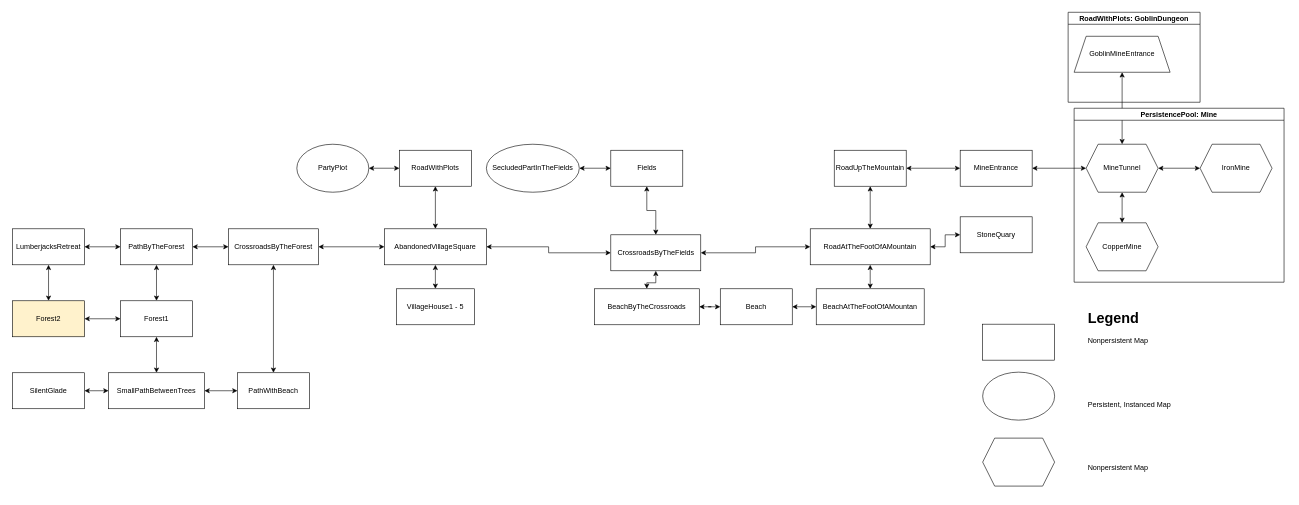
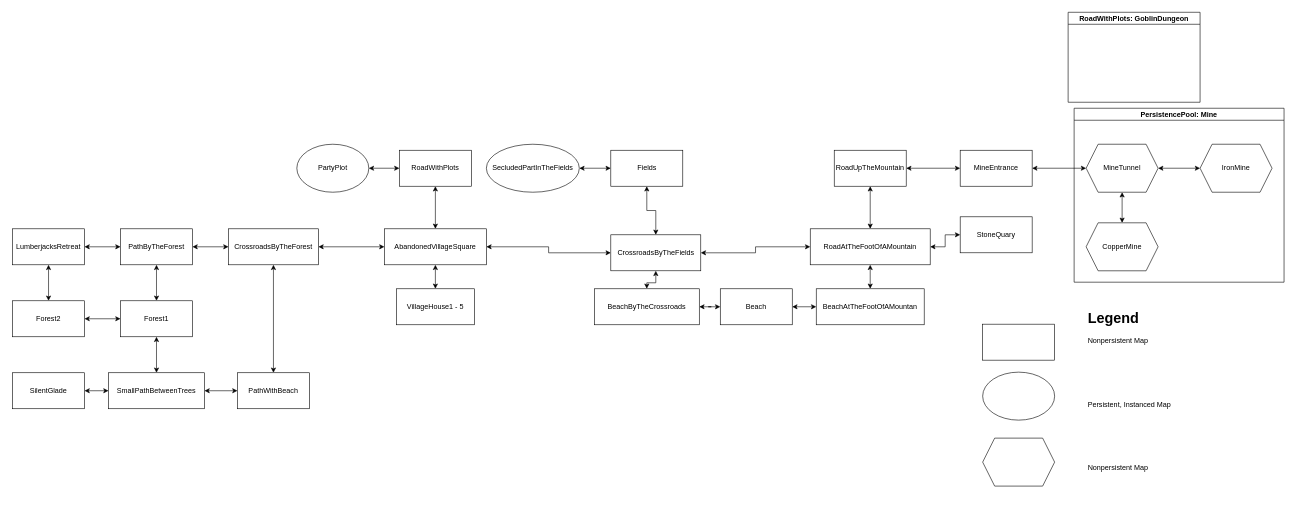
- <mxCell id="54" value="GoblinMineEntrance" style="shape=trapezoid;perimeter=trapezoidPerimeter;whiteSpace=wrap;html=1;fixedSize=1;" parent="1" vertex="1"><mxGeometry x="1790" y="60" width="160" height="60" as="geometry" /></mxCell>
- <mxCell id="50" style="edgeStyle=orthogonalEdgeStyle;rounded=0;orthogonalLoop=1;jettySize=auto;html=1;startArrow=classic;startFill=1;" parent="1" source="51" target="54" edge="1"><mxGeometry relative="1" as="geometry" /></mxCell>
- <mxCell id="47" value="Forest2" style="rounded=0;whiteSpace=wrap;html=1;fillColor=#fff2cc;" parent="1" vertex="1"><mxGeometry x="20" y="501" width="120" height="60" as="geometry" /></mxCell>
+ <mxCell id="47" value="Forest2" style="rounded=0;whiteSpace=wrap;html=1;" parent="1" vertex="1"><mxGeometry x="20" y="501" width="120" height="60" as="geometry" /></mxCell>
